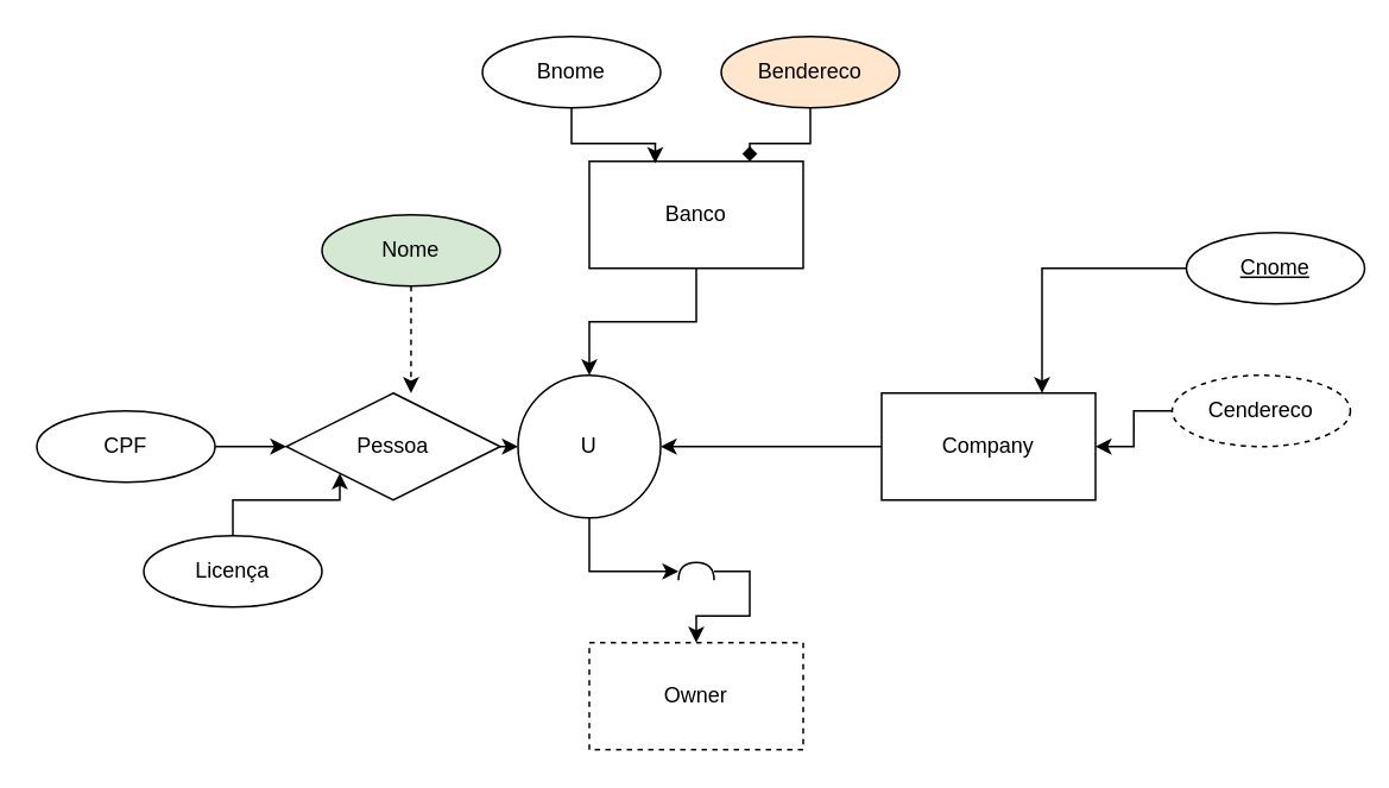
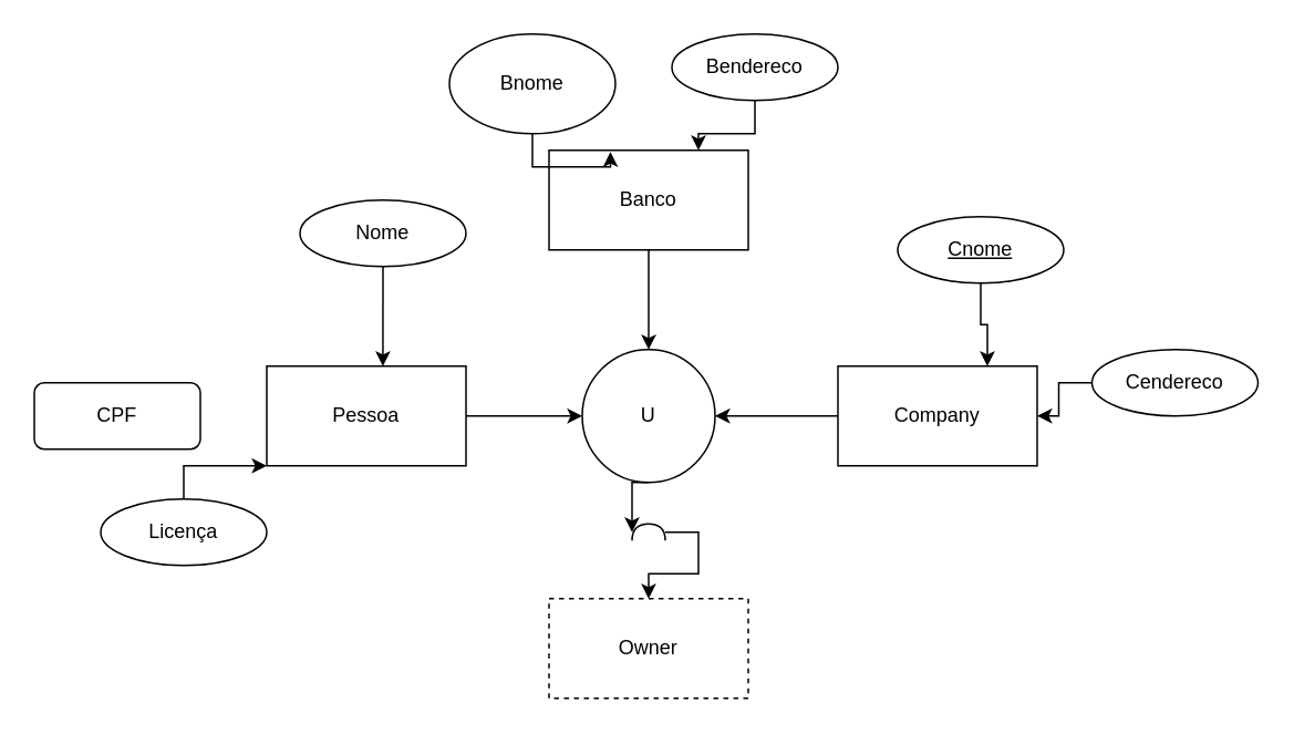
- <mxCell id="17" value="Bnome" style="ellipse;whiteSpace=wrap;html=1;align=center;" vertex="1" parent="1"><mxGeometry x="270" y="20" width="100" height="40" as="geometry" /></mxCell>
+ <mxCell id="17" value="Bnome" style="ellipse;whiteSpace=wrap;html=1;align=center;" vertex="1" parent="1"><mxGeometry x="270" y="20" width="100" height="60" as="geometry" /></mxCell>
- <mxCell id="19" value="Bendereco" style="ellipse;whiteSpace=wrap;html=1;align=center;fillColor=#ffe6cc;" vertex="1" parent="1"><mxGeometry x="404" y="20" width="100" height="40" as="geometry" /></mxCell>
+ <mxCell id="19" value="Bendereco" style="ellipse;whiteSpace=wrap;html=1;align=center;" vertex="1" parent="1"><mxGeometry x="404" y="20" width="100" height="40" as="geometry" /></mxCell>
- <mxCell id="18" style="edgeStyle=orthogonalEdgeStyle;rounded=0;orthogonalLoop=1;jettySize=auto;html=1;entryX=0.75;entryY=0;entryDx=0;entryDy=0;endArrow=diamond;" edge="1" parent="1" source="19" target="5"><mxGeometry relative="1" as="geometry" /></mxCell>
+ <mxCell id="18" style="edgeStyle=orthogonalEdgeStyle;rounded=0;orthogonalLoop=1;jettySize=auto;html=1;entryX=0.75;entryY=0;entryDx=0;entryDy=0;" edge="1" parent="1" source="19" target="5"><mxGeometry relative="1" as="geometry" /></mxCell>
- <mxCell id="15" value="Nome" style="ellipse;whiteSpace=wrap;html=1;align=center;fillColor=#d5e8d4;" vertex="1" parent="1"><mxGeometry x="180" y="120" width="100" height="40" as="geometry" /></mxCell>
+ <mxCell id="15" value="Nome" style="ellipse;whiteSpace=wrap;html=1;align=center;" vertex="1" parent="1"><mxGeometry x="180" y="120" width="100" height="40" as="geometry" /></mxCell>
- <mxCell id="22" value="Cnome" style="ellipse;whiteSpace=wrap;html=1;align=center;fontStyle=4;" vertex="1" parent="1"><mxGeometry x="665" y="130" width="100" height="40" as="geometry" /></mxCell>
+ <mxCell id="22" value="Cnome" style="ellipse;whiteSpace=wrap;html=1;align=center;fontStyle=4;" vertex="1" parent="1"><mxGeometry x="540" y="130" width="100" height="40" as="geometry" /></mxCell>
- <mxCell id="16" style="edgeStyle=orthogonalEdgeStyle;rounded=0;orthogonalLoop=1;jettySize=auto;html=1;entryX=0.583;entryY=0;entryDx=0;entryDy=0;entryPerimeter=0;dashed=1;" edge="1" parent="1" source="15" target="3"><mxGeometry relative="1" as="geometry" /></mxCell>
+ <mxCell id="16" style="edgeStyle=orthogonalEdgeStyle;rounded=0;orthogonalLoop=1;jettySize=auto;html=1;entryX=0.583;entryY=0;entryDx=0;entryDy=0;entryPerimeter=0;" edge="1" parent="1" source="15" target="3"><mxGeometry relative="1" as="geometry" /></mxCell>
- <mxCell id="24" value="Cendereco" style="ellipse;whiteSpace=wrap;html=1;align=center;dashed=1;" vertex="1" parent="1"><mxGeometry x="657" y="210" width="100" height="40" as="geometry" /></mxCell>
+ <mxCell id="24" value="Cendereco" style="ellipse;whiteSpace=wrap;html=1;align=center;" vertex="1" parent="1"><mxGeometry x="657" y="210" width="100" height="40" as="geometry" /></mxCell>
- <mxCell id="14" value="CPF" style="ellipse;whiteSpace=wrap;html=1;align=center;" vertex="1" parent="1"><mxGeometry x="20" y="230" width="100" height="40" as="geometry" /></mxCell>
+ <mxCell id="14" value="CPF" style="whiteSpace=wrap;html=1;align=center;rounded=1;" vertex="1" parent="1"><mxGeometry x="20" y="230" width="100" height="40" as="geometry" /></mxCell>
- <mxCell id="13" style="edgeStyle=orthogonalEdgeStyle;rounded=0;orthogonalLoop=1;jettySize=auto;html=1;entryX=0;entryY=0.5;entryDx=0;entryDy=0;" edge="1" parent="1" source="14" target="3"><mxGeometry relative="1" as="geometry" /></mxCell>
- <mxCell id="3" value="Pessoa" style="rhombus;whiteSpace=wrap;html=1;" vertex="1" parent="1"><mxGeometry x="160" y="220" width="120" height="60" as="geometry" /></mxCell>
+ <mxCell id="3" value="Pessoa" style="rounded=0;whiteSpace=wrap;html=1;" vertex="1" parent="1"><mxGeometry x="160" y="220" width="120" height="60" as="geometry" /></mxCell>
- <mxCell id="9" value="U" style="ellipse;whiteSpace=wrap;html=1;aspect=fixed;" vertex="1" parent="1"><mxGeometry x="290" y="210" width="80" height="80" as="geometry" /></mxCell>
+ <mxCell id="9" value="U" style="ellipse;whiteSpace=wrap;html=1;aspect=fixed;" vertex="1" parent="1"><mxGeometry x="350" y="210" width="80" height="80" as="geometry" /></mxCell>
- <mxCell id="7" value="Company" style="rounded=0;whiteSpace=wrap;html=1;" vertex="1" parent="1"><mxGeometry x="494" y="220" width="120" height="60" as="geometry" /></mxCell>
+ <mxCell id="7" value="Company" style="rounded=0;whiteSpace=wrap;html=1;" vertex="1" parent="1"><mxGeometry x="504" y="220" width="120" height="60" as="geometry" /></mxCell>
- <mxCell id="12" value="Licença" style="ellipse;whiteSpace=wrap;html=1;align=center;" vertex="1" parent="1"><mxGeometry x="80" y="300" width="100" height="40" as="geometry" /></mxCell>
+ <mxCell id="12" value="Licença" style="ellipse;whiteSpace=wrap;html=1;align=center;" vertex="1" parent="1"><mxGeometry x="60" y="300" width="100" height="40" as="geometry" /></mxCell>
